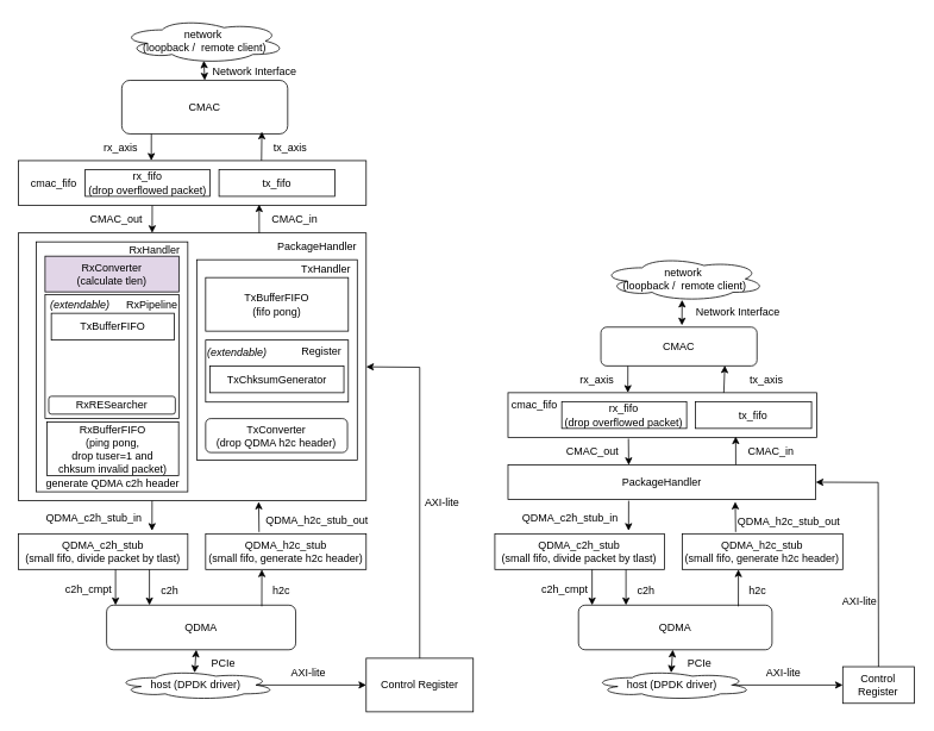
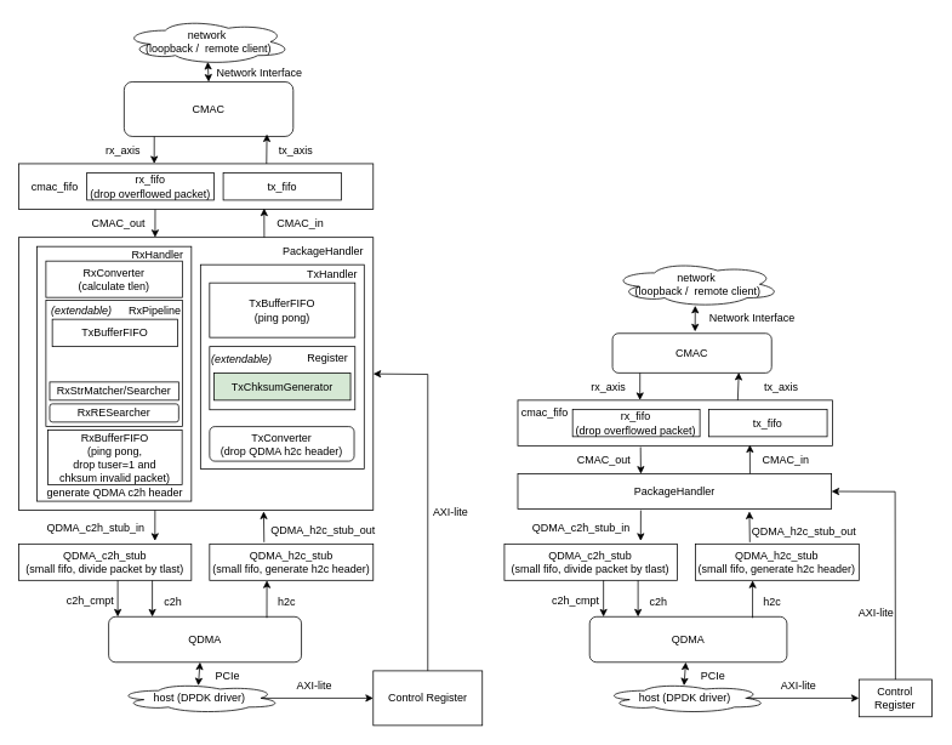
- <mxCell id="42" value="RxConverter&lt;br&gt;(calculate tlen)" style="rounded=0;whiteSpace=wrap;html=1;fillColor=#e1d5e7;" parent="1" vertex="1"><mxGeometry x="50" y="286.5" width="150" height="40" as="geometry" /></mxCell>
+ <mxCell id="42" value="RxConverter&lt;br&gt;(calculate tlen)" style="rounded=0;whiteSpace=wrap;html=1;" parent="1" vertex="1"><mxGeometry x="50" y="286.5" width="150" height="40" as="geometry" /></mxCell>
- <mxCell id="19" value="TxBufferFIFO&lt;br&gt;(fifo pong)" style="rounded=0;whiteSpace=wrap;html=1;" parent="1" vertex="1"><mxGeometry x="230" y="310.5" width="160" height="60" as="geometry" /></mxCell>
+ <mxCell id="19" value="TxBufferFIFO&lt;br&gt;(ping pong)" style="rounded=0;whiteSpace=wrap;html=1;" parent="1" vertex="1"><mxGeometry x="230" y="310.5" width="160" height="60" as="geometry" /></mxCell>
- <mxCell id="46" value="TxChksumGenerator" style="rounded=0;whiteSpace=wrap;html=1;" parent="1" vertex="1"><mxGeometry x="235" y="409.5" width="150" height="30" as="geometry" /></mxCell>
+ <mxCell id="46" value="TxChksumGenerator" style="rounded=0;whiteSpace=wrap;html=1;fillColor=#d5e8d4;" parent="1" vertex="1"><mxGeometry x="235" y="409.5" width="150" height="30" as="geometry" /></mxCell>
+ <mxCell id="48" value="RxStrMatcher/Searcher" style="rounded=0;whiteSpace=wrap;html=1;" parent="1" vertex="1"><mxGeometry x="54.12" y="419.5" width="141.88" height="20" as="geometry" /></mxCell>
